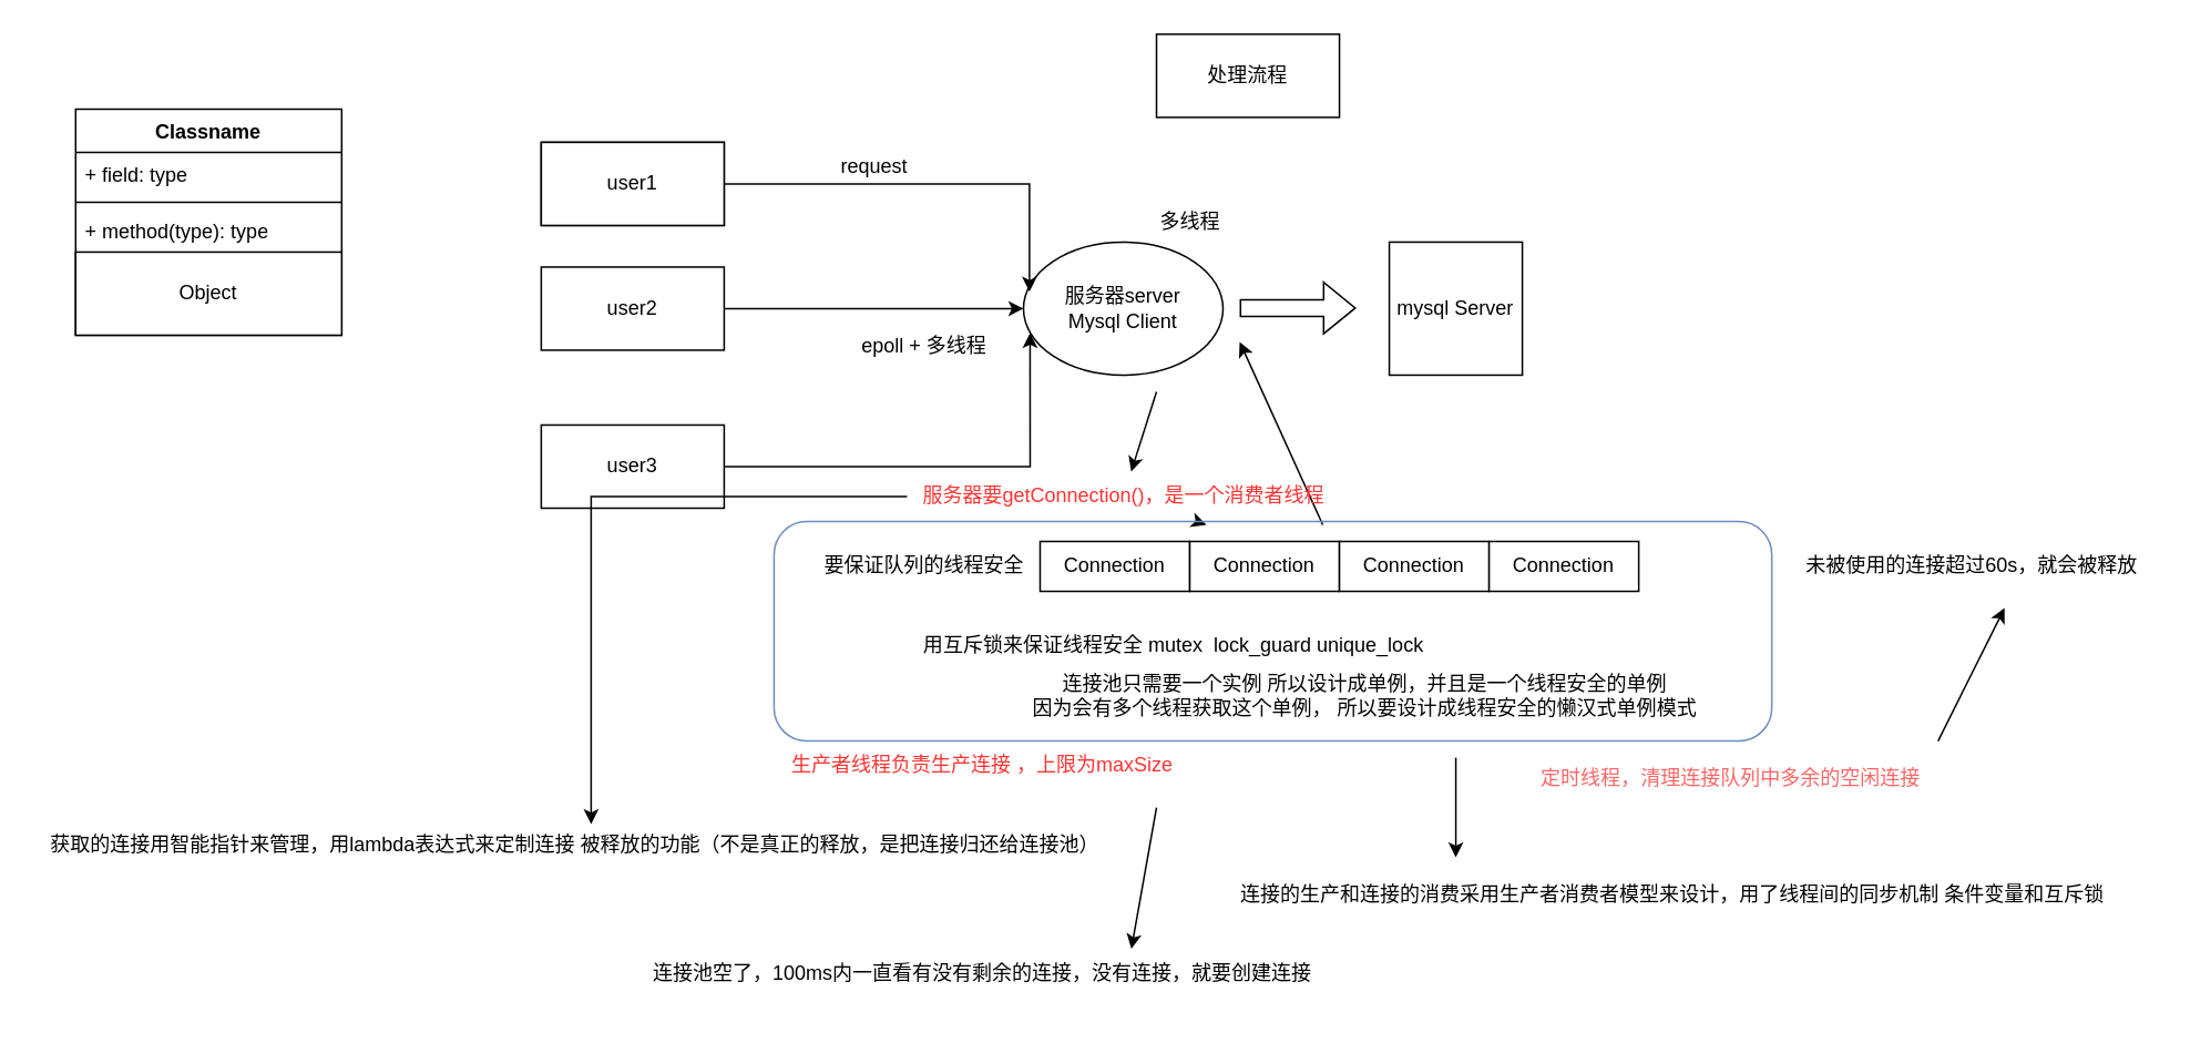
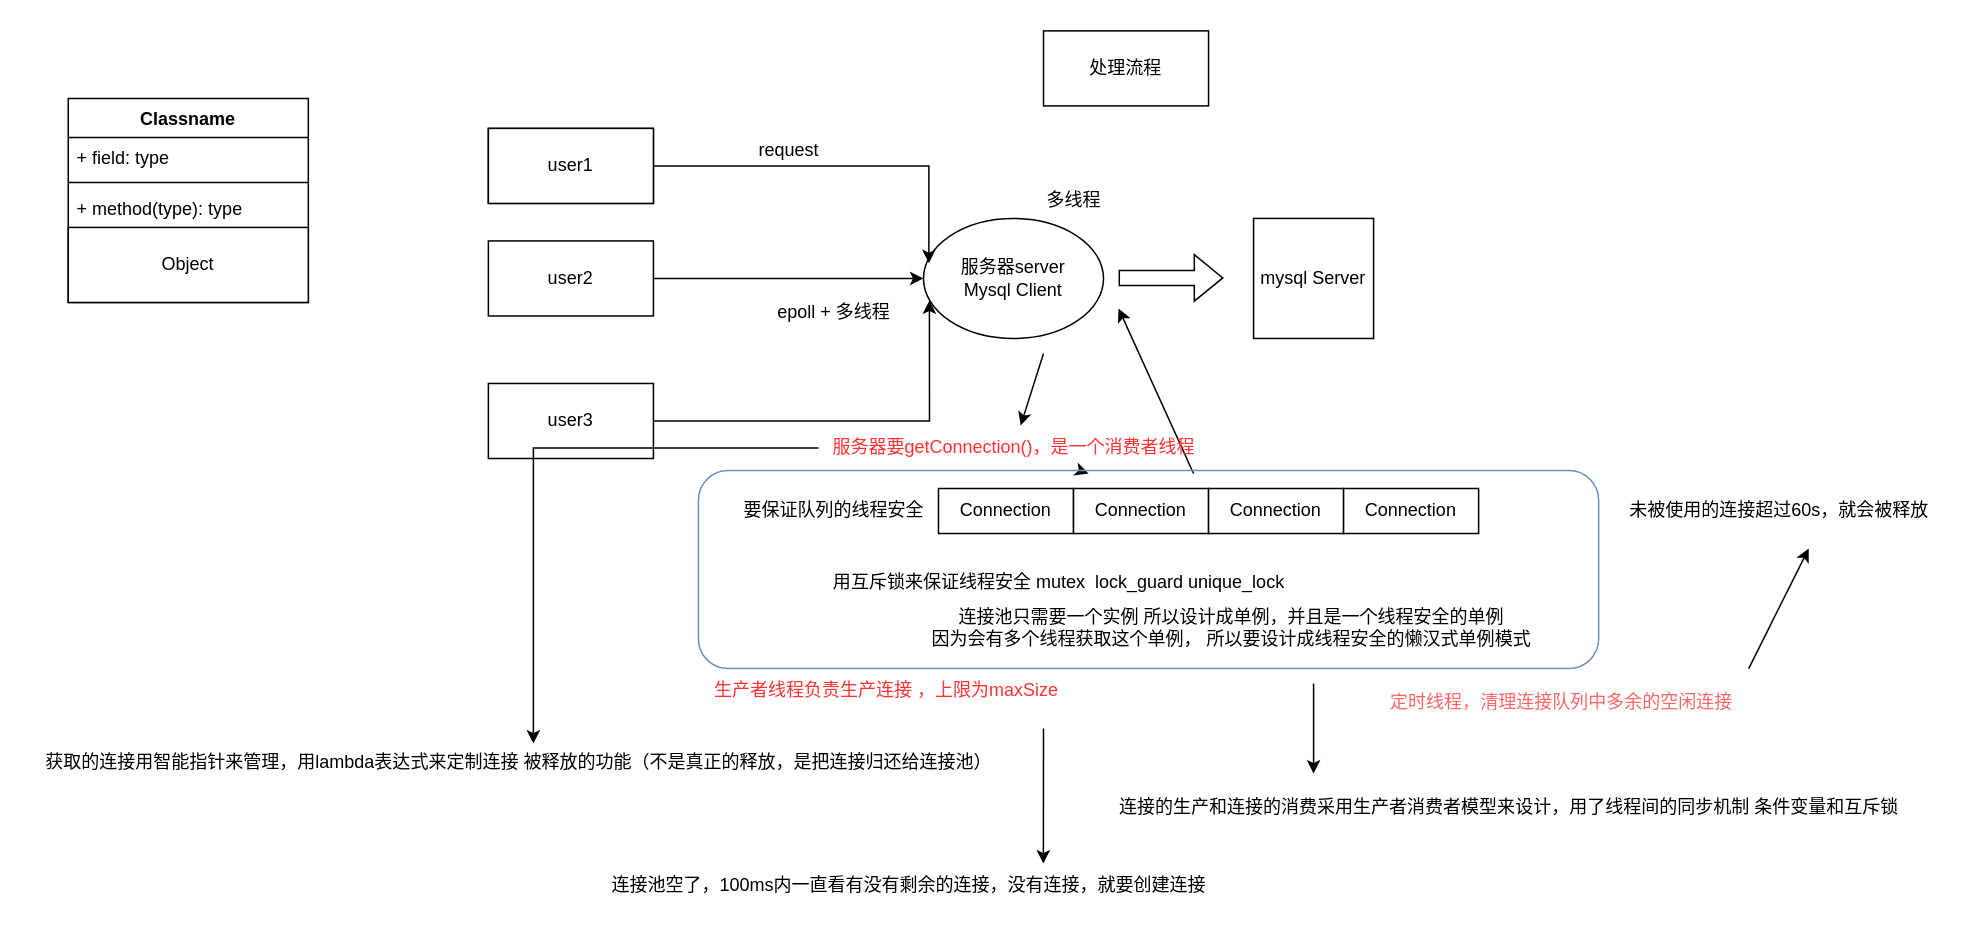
- <mxCell id="31" value="连接池空了，100ms内一直看有没有剩余的连接，没有连接，就要创建连接" style="text;html=1;align=center;verticalAlign=middle;resizable=0;points=[];autosize=1;strokeColor=none;fillColor=none;" vertex="1" parent="1"><mxGeometry x="380" y="570" width="420" height="30" as="geometry" /></mxCell>
+ <mxCell id="31" value="连接池空了，100ms内一直看有没有剩余的连接，没有连接，就要创建连接" style="text;html=1;align=center;verticalAlign=middle;resizable=0;points=[];autosize=1;strokeColor=none;fillColor=none;" vertex="1" parent="1"><mxGeometry x="395" y="575" width="420" height="30" as="geometry" /></mxCell>
